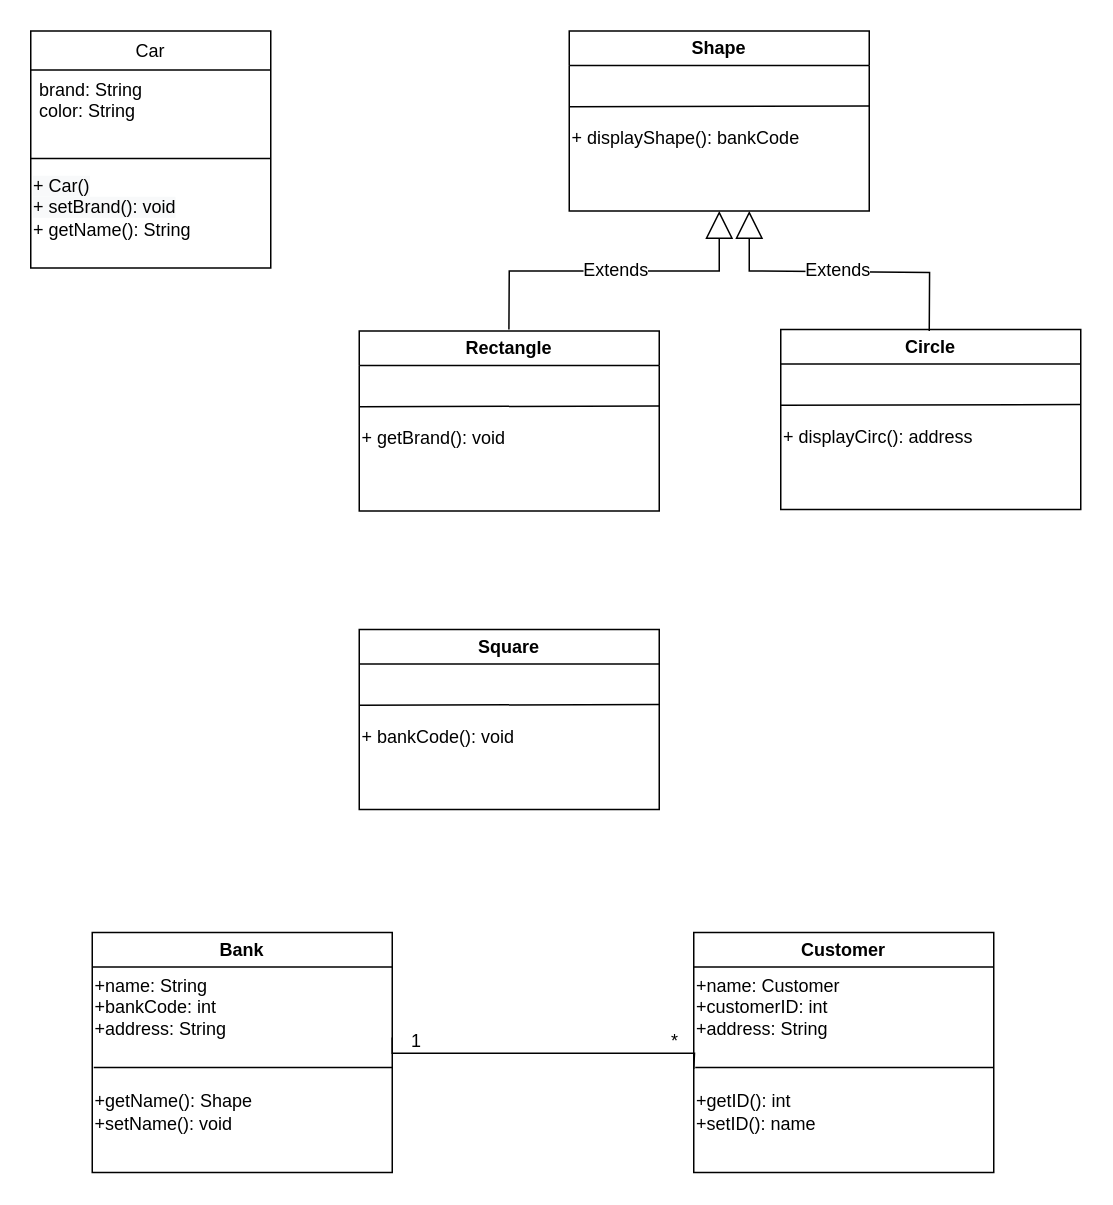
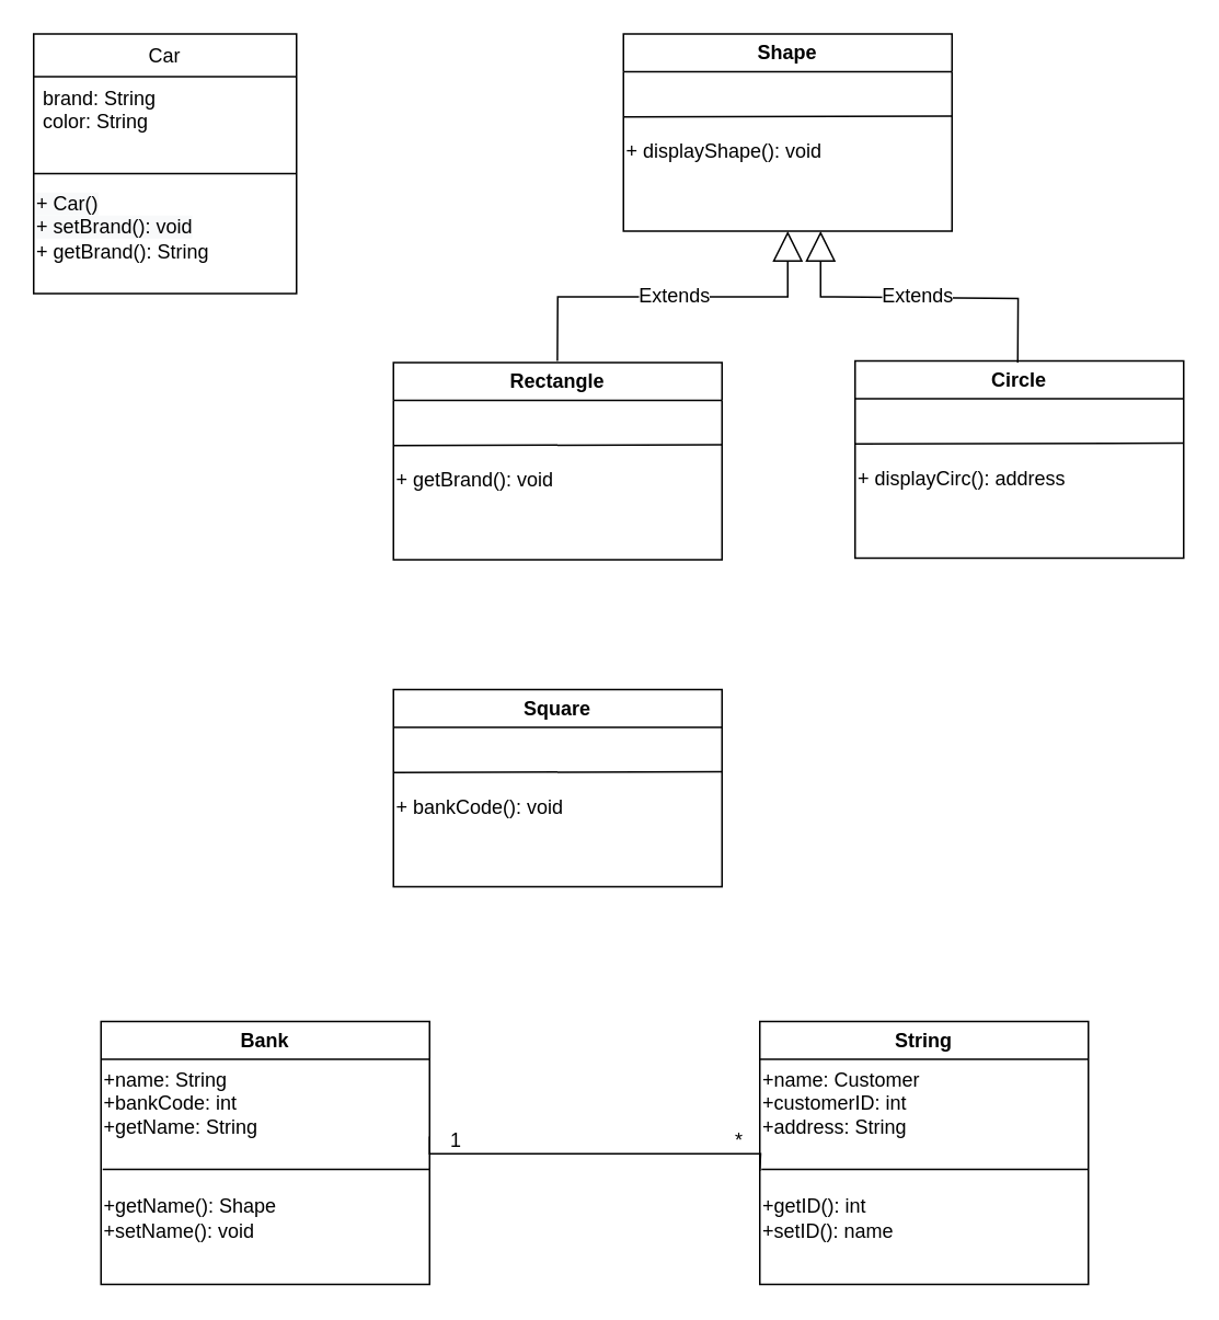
- <mxCell id="7" value="+ displayShape(): bankCode&lt;br&gt;" style="text;html=1;strokeColor=none;fillColor=none;align=left;verticalAlign=middle;whiteSpace=wrap;rounded=0;fontSize=12;" vertex="1" parent="6"><mxGeometry y="52" width="200" height="40" as="geometry" /></mxCell>
+ <mxCell id="7" value="+ displayShape(): void&lt;br&gt;" style="text;html=1;strokeColor=none;fillColor=none;align=left;verticalAlign=middle;whiteSpace=wrap;rounded=0;fontSize=12;" vertex="1" parent="6"><mxGeometry y="52" width="200" height="40" as="geometry" /></mxCell>
- <mxCell id="5" value="&lt;span style=&quot;color: rgb(0, 0, 0); font-family: Helvetica; font-size: 12px; font-style: normal; font-variant-ligatures: normal; font-variant-caps: normal; font-weight: 400; letter-spacing: normal; orphans: 2; text-align: left; text-indent: 0px; text-transform: none; widows: 2; word-spacing: 0px; -webkit-text-stroke-width: 0px; background-color: rgb(248, 249, 250); text-decoration-thickness: initial; text-decoration-style: initial; text-decoration-color: initial; float: none; display: inline !important;&quot;&gt;+ Car()&lt;br&gt;+ setBrand(): void&lt;br&gt;&lt;/span&gt;&lt;span style=&quot;&quot;&gt;+ getName(): String&lt;/span&gt;" style="text;whiteSpace=wrap;html=1;" vertex="1" parent="2"><mxGeometry y="90" width="160" height="68" as="geometry" /></mxCell>
+ <mxCell id="5" value="&lt;span style=&quot;color: rgb(0, 0, 0); font-family: Helvetica; font-size: 12px; font-style: normal; font-variant-ligatures: normal; font-variant-caps: normal; font-weight: 400; letter-spacing: normal; orphans: 2; text-align: left; text-indent: 0px; text-transform: none; widows: 2; word-spacing: 0px; -webkit-text-stroke-width: 0px; background-color: rgb(248, 249, 250); text-decoration-thickness: initial; text-decoration-style: initial; text-decoration-color: initial; float: none; display: inline !important;&quot;&gt;+ Car()&lt;br&gt;+ setBrand(): void&lt;br&gt;&lt;/span&gt;&lt;span style=&quot;&quot;&gt;+ getBrand(): String&lt;/span&gt;" style="text;whiteSpace=wrap;html=1;" vertex="1" parent="2"><mxGeometry y="90" width="160" height="68" as="geometry" /></mxCell>
- <mxCell id="24" value="&lt;span style=&quot;font-size: 12px;&quot;&gt;Customer&lt;/span&gt;" style="swimlane;whiteSpace=wrap;html=1;fontSize=8;" vertex="1" parent="1"><mxGeometry x="462" y="621" width="200" height="160" as="geometry" /></mxCell>
+ <mxCell id="24" value="&lt;span style=&quot;font-size: 12px;&quot;&gt;String&lt;/span&gt;" style="swimlane;whiteSpace=wrap;html=1;fontSize=8;" vertex="1" parent="1"><mxGeometry x="462" y="621" width="200" height="160" as="geometry" /></mxCell>
- <mxCell id="23" value="+name: String&lt;br&gt;+bankCode: int&lt;br&gt;+address: String" style="text;html=1;strokeColor=none;fillColor=none;align=left;verticalAlign=middle;whiteSpace=wrap;rounded=0;fontSize=12;" vertex="1" parent="20"><mxGeometry y="30" width="200" height="40" as="geometry" /></mxCell>
+ <mxCell id="23" value="+name: String&lt;br&gt;+bankCode: int&lt;br&gt;+getName: String" style="text;html=1;strokeColor=none;fillColor=none;align=left;verticalAlign=middle;whiteSpace=wrap;rounded=0;fontSize=12;" vertex="1" parent="20"><mxGeometry y="30" width="200" height="40" as="geometry" /></mxCell>
